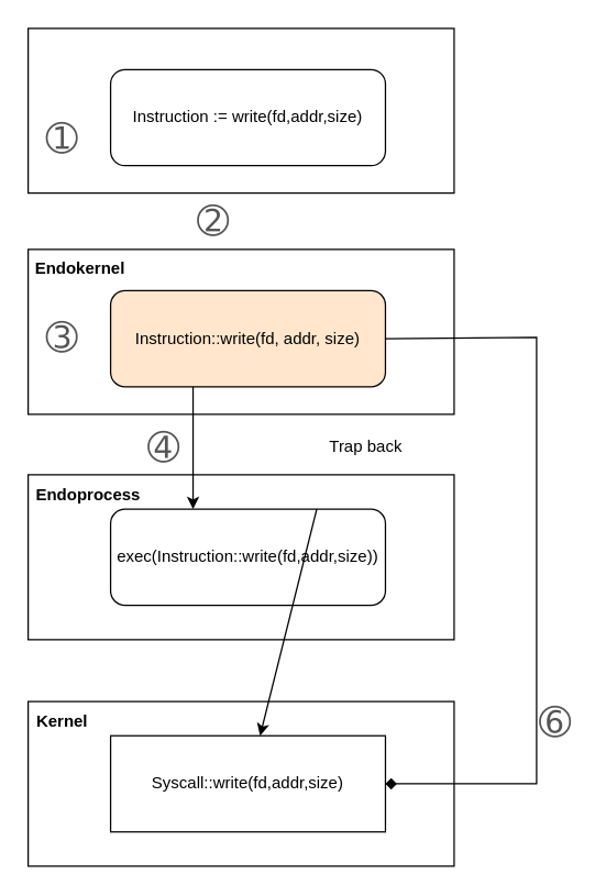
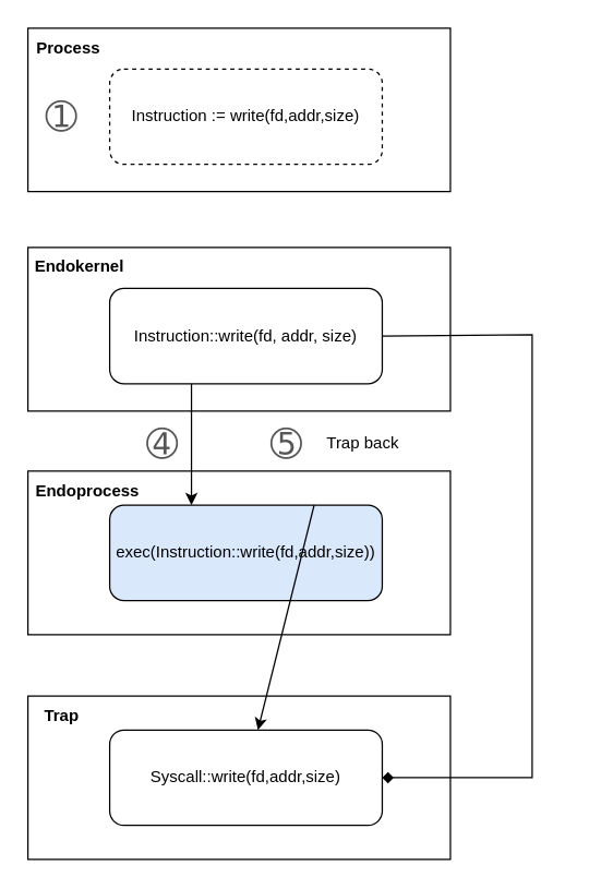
+ <mxCell id="12" value="&lt;b&gt;Process&lt;/b&gt;" style="text;html=1;strokeColor=none;fillColor=none;align=center;verticalAlign=middle;whiteSpace=wrap;rounded=0;" vertex="1" parent="1"><mxGeometry x="20" y="20" width="60" height="30" as="geometry" /></mxCell>
- <mxCell id="6" value="Instruction := write(fd,addr,size)" style="rounded=1;whiteSpace=wrap;html=1;" vertex="1" parent="1"><mxGeometry x="80" y="50" width="200" height="70" as="geometry" /></mxCell>
+ <mxCell id="6" value="Instruction := write(fd,addr,size)" style="rounded=1;whiteSpace=wrap;html=1;dashed=1;" vertex="1" parent="1"><mxGeometry x="80" y="50" width="200" height="70" as="geometry" /></mxCell>
- <mxCell id="16" value="&lt;span style=&quot;color: rgb(85 , 85 , 85) ; font-family: &amp;#34;arial&amp;#34; , sans-serif ; font-size: 28px ; text-align: left ; background-color: rgb(255 , 255 , 255)&quot;&gt;➀&lt;/span&gt;" style="text;html=1;strokeColor=none;fillColor=none;align=center;verticalAlign=middle;whiteSpace=wrap;rounded=0;" vertex="1" parent="1"><mxGeometry x="30" y="85" width="30" height="30" as="geometry" /></mxCell>
+ <mxCell id="16" value="&lt;span style=&quot;color: rgb(85 , 85 , 85) ; font-family: &amp;#34;arial&amp;#34; , sans-serif ; font-size: 28px ; text-align: left ; background-color: rgb(255 , 255 , 255)&quot;&gt;➀&lt;/span&gt;" style="text;html=1;strokeColor=none;fillColor=none;align=center;verticalAlign=middle;whiteSpace=wrap;rounded=0;" vertex="1" parent="1"><mxGeometry x="30" y="70" width="30" height="30" as="geometry" /></mxCell>
- <mxCell id="17" value="&lt;span style=&quot;color: rgb(85 , 85 , 85) ; font-family: &amp;#34;arial&amp;#34; , sans-serif ; font-size: 28px ; text-align: left ; background-color: rgb(255 , 255 , 255)&quot;&gt;➁&lt;/span&gt;" style="text;html=1;strokeColor=none;fillColor=none;align=center;verticalAlign=middle;whiteSpace=wrap;rounded=0;" vertex="1" parent="1"><mxGeometry x="140" y="145" width="30" height="30" as="geometry" /></mxCell>
- <mxCell id="18" value="&lt;span style=&quot;color: rgb(85 , 85 , 85) ; font-family: &amp;#34;arial&amp;#34; , sans-serif ; font-size: 28px ; text-align: left ; background-color: rgb(255 , 255 , 255)&quot;&gt;➂&lt;/span&gt;" style="text;html=1;strokeColor=none;fillColor=none;align=center;verticalAlign=middle;whiteSpace=wrap;rounded=0;" vertex="1" parent="1"><mxGeometry x="30" y="230" width="30" height="30" as="geometry" /></mxCell>
- <mxCell id="7" value="Instruction::write(fd, addr, size)" style="rounded=1;whiteSpace=wrap;html=1;fillColor=#ffe6cc;" vertex="1" parent="1"><mxGeometry x="80" y="211" width="200" height="70" as="geometry" /></mxCell>
+ <mxCell id="7" value="Instruction::write(fd, addr, size)" style="rounded=1;whiteSpace=wrap;html=1;" vertex="1" parent="1"><mxGeometry x="80" y="211" width="200" height="70" as="geometry" /></mxCell>
+ <mxCell id="20" value="&lt;span style=&quot;color: rgb(85 , 85 , 85) ; font-family: &amp;#34;arial&amp;#34; , sans-serif ; font-size: 28px ; text-align: left ; background-color: rgb(255 , 255 , 255)&quot;&gt;➄&lt;/span&gt;" style="text;html=1;strokeColor=none;fillColor=none;align=center;verticalAlign=middle;whiteSpace=wrap;rounded=0;" vertex="1" parent="1"><mxGeometry x="195" y="310" width="30" height="30" as="geometry" /></mxCell>
- <mxCell id="8" value="exec(Instruction::write(fd,addr,size))" style="rounded=1;whiteSpace=wrap;html=1;" vertex="1" parent="1"><mxGeometry x="80" y="370" width="200" height="70" as="geometry" /></mxCell>
+ <mxCell id="8" value="exec(Instruction::write(fd,addr,size))" style="rounded=1;whiteSpace=wrap;html=1;fillColor=#dae8fc;" vertex="1" parent="1"><mxGeometry x="80" y="370" width="200" height="70" as="geometry" /></mxCell>
- <mxCell id="15" value="&lt;b&gt;Kernel&lt;br&gt;&lt;/b&gt;" style="text;html=1;strokeColor=none;fillColor=none;align=center;verticalAlign=middle;whiteSpace=wrap;rounded=0;" vertex="1" parent="1"><mxGeometry x="23" y="510" width="44" height="30" as="geometry" /></mxCell>
+ <mxCell id="15" value="&lt;b&gt;Trap&lt;br&gt;&lt;/b&gt;" style="text;html=1;strokeColor=none;fillColor=none;align=center;verticalAlign=middle;whiteSpace=wrap;rounded=0;" vertex="1" parent="1"><mxGeometry x="23" y="510" width="44" height="30" as="geometry" /></mxCell>
- <mxCell id="21" value="&lt;span style=&quot;color: rgb(85 , 85 , 85) ; font-family: &amp;#34;arial&amp;#34; , sans-serif ; font-size: 28px ; text-align: left ; background-color: rgb(255 , 255 , 255)&quot;&gt;➅&lt;/span&gt;" style="text;html=1;strokeColor=none;fillColor=none;align=center;verticalAlign=middle;whiteSpace=wrap;rounded=0;" vertex="1" parent="1"><mxGeometry x="389" y="510" width="30" height="30" as="geometry" /></mxCell>
- <mxCell id="9" value="Syscall::write(fd,addr,size)" style="whiteSpace=wrap;html=1;rounded=0;" vertex="1" parent="1"><mxGeometry x="80" y="535" width="200" height="70" as="geometry" /></mxCell>
+ <mxCell id="9" value="Syscall::write(fd,addr,size)" style="rounded=1;whiteSpace=wrap;html=1;" vertex="1" parent="1"><mxGeometry x="80" y="535" width="200" height="70" as="geometry" /></mxCell>
